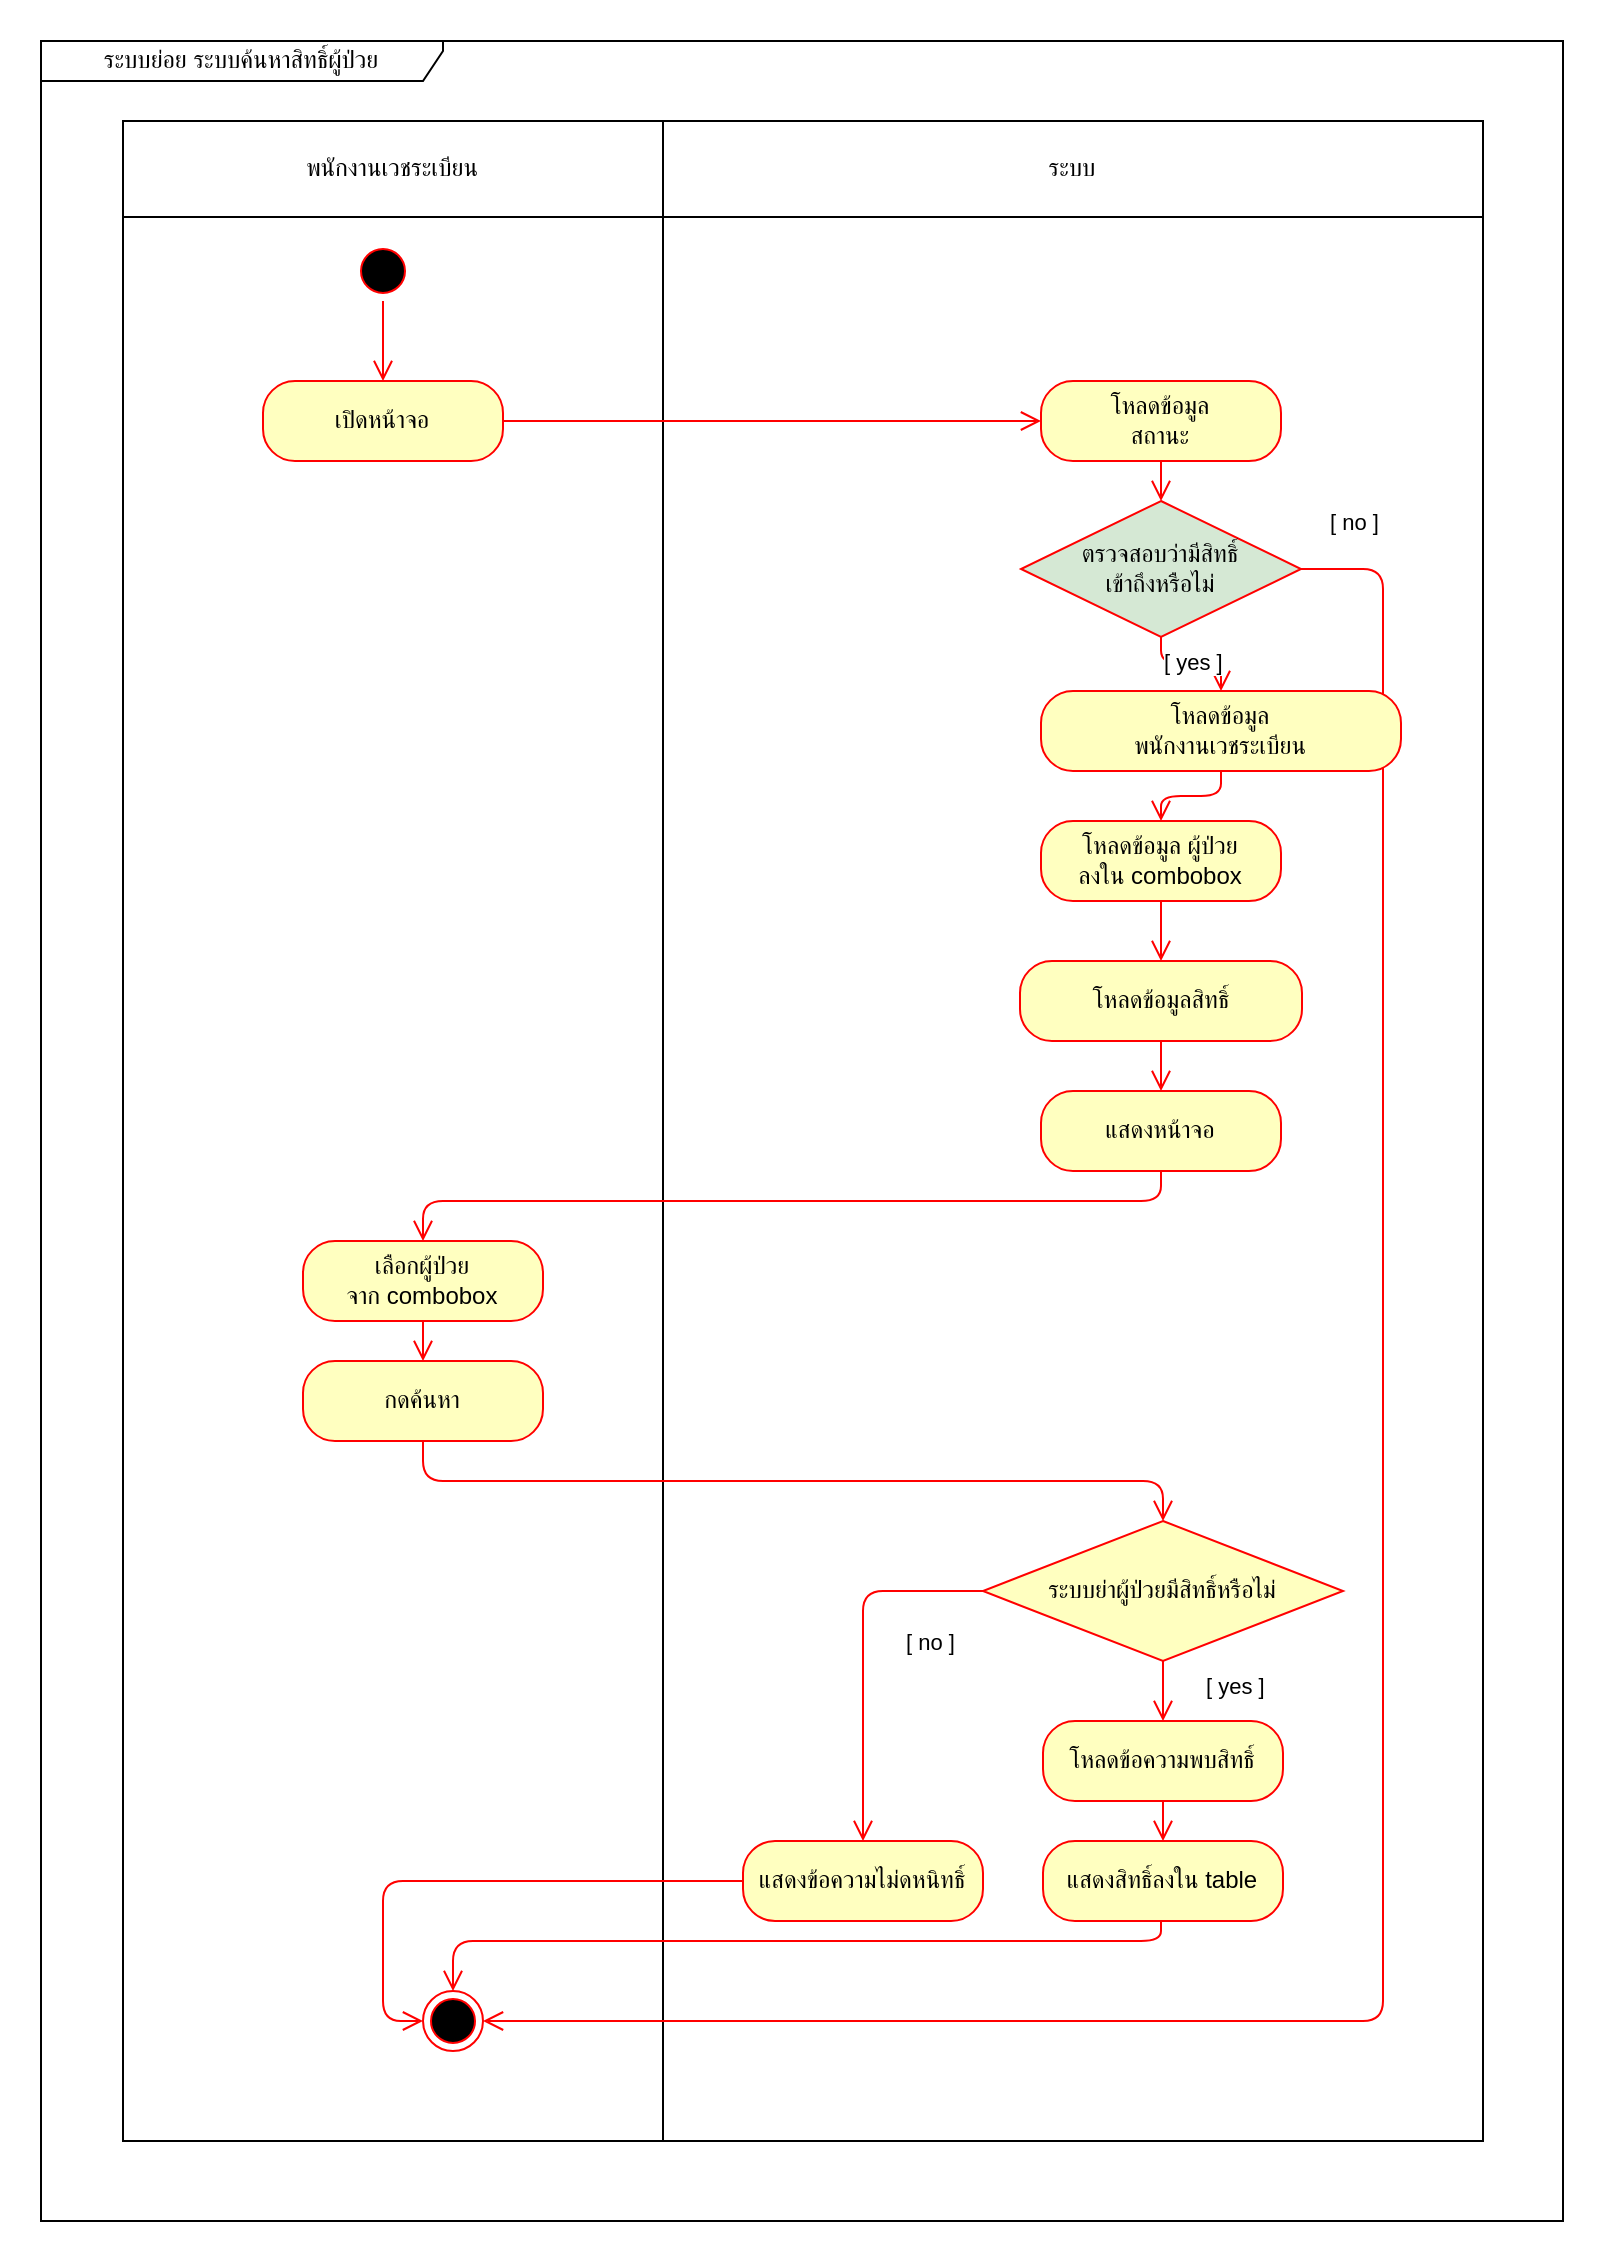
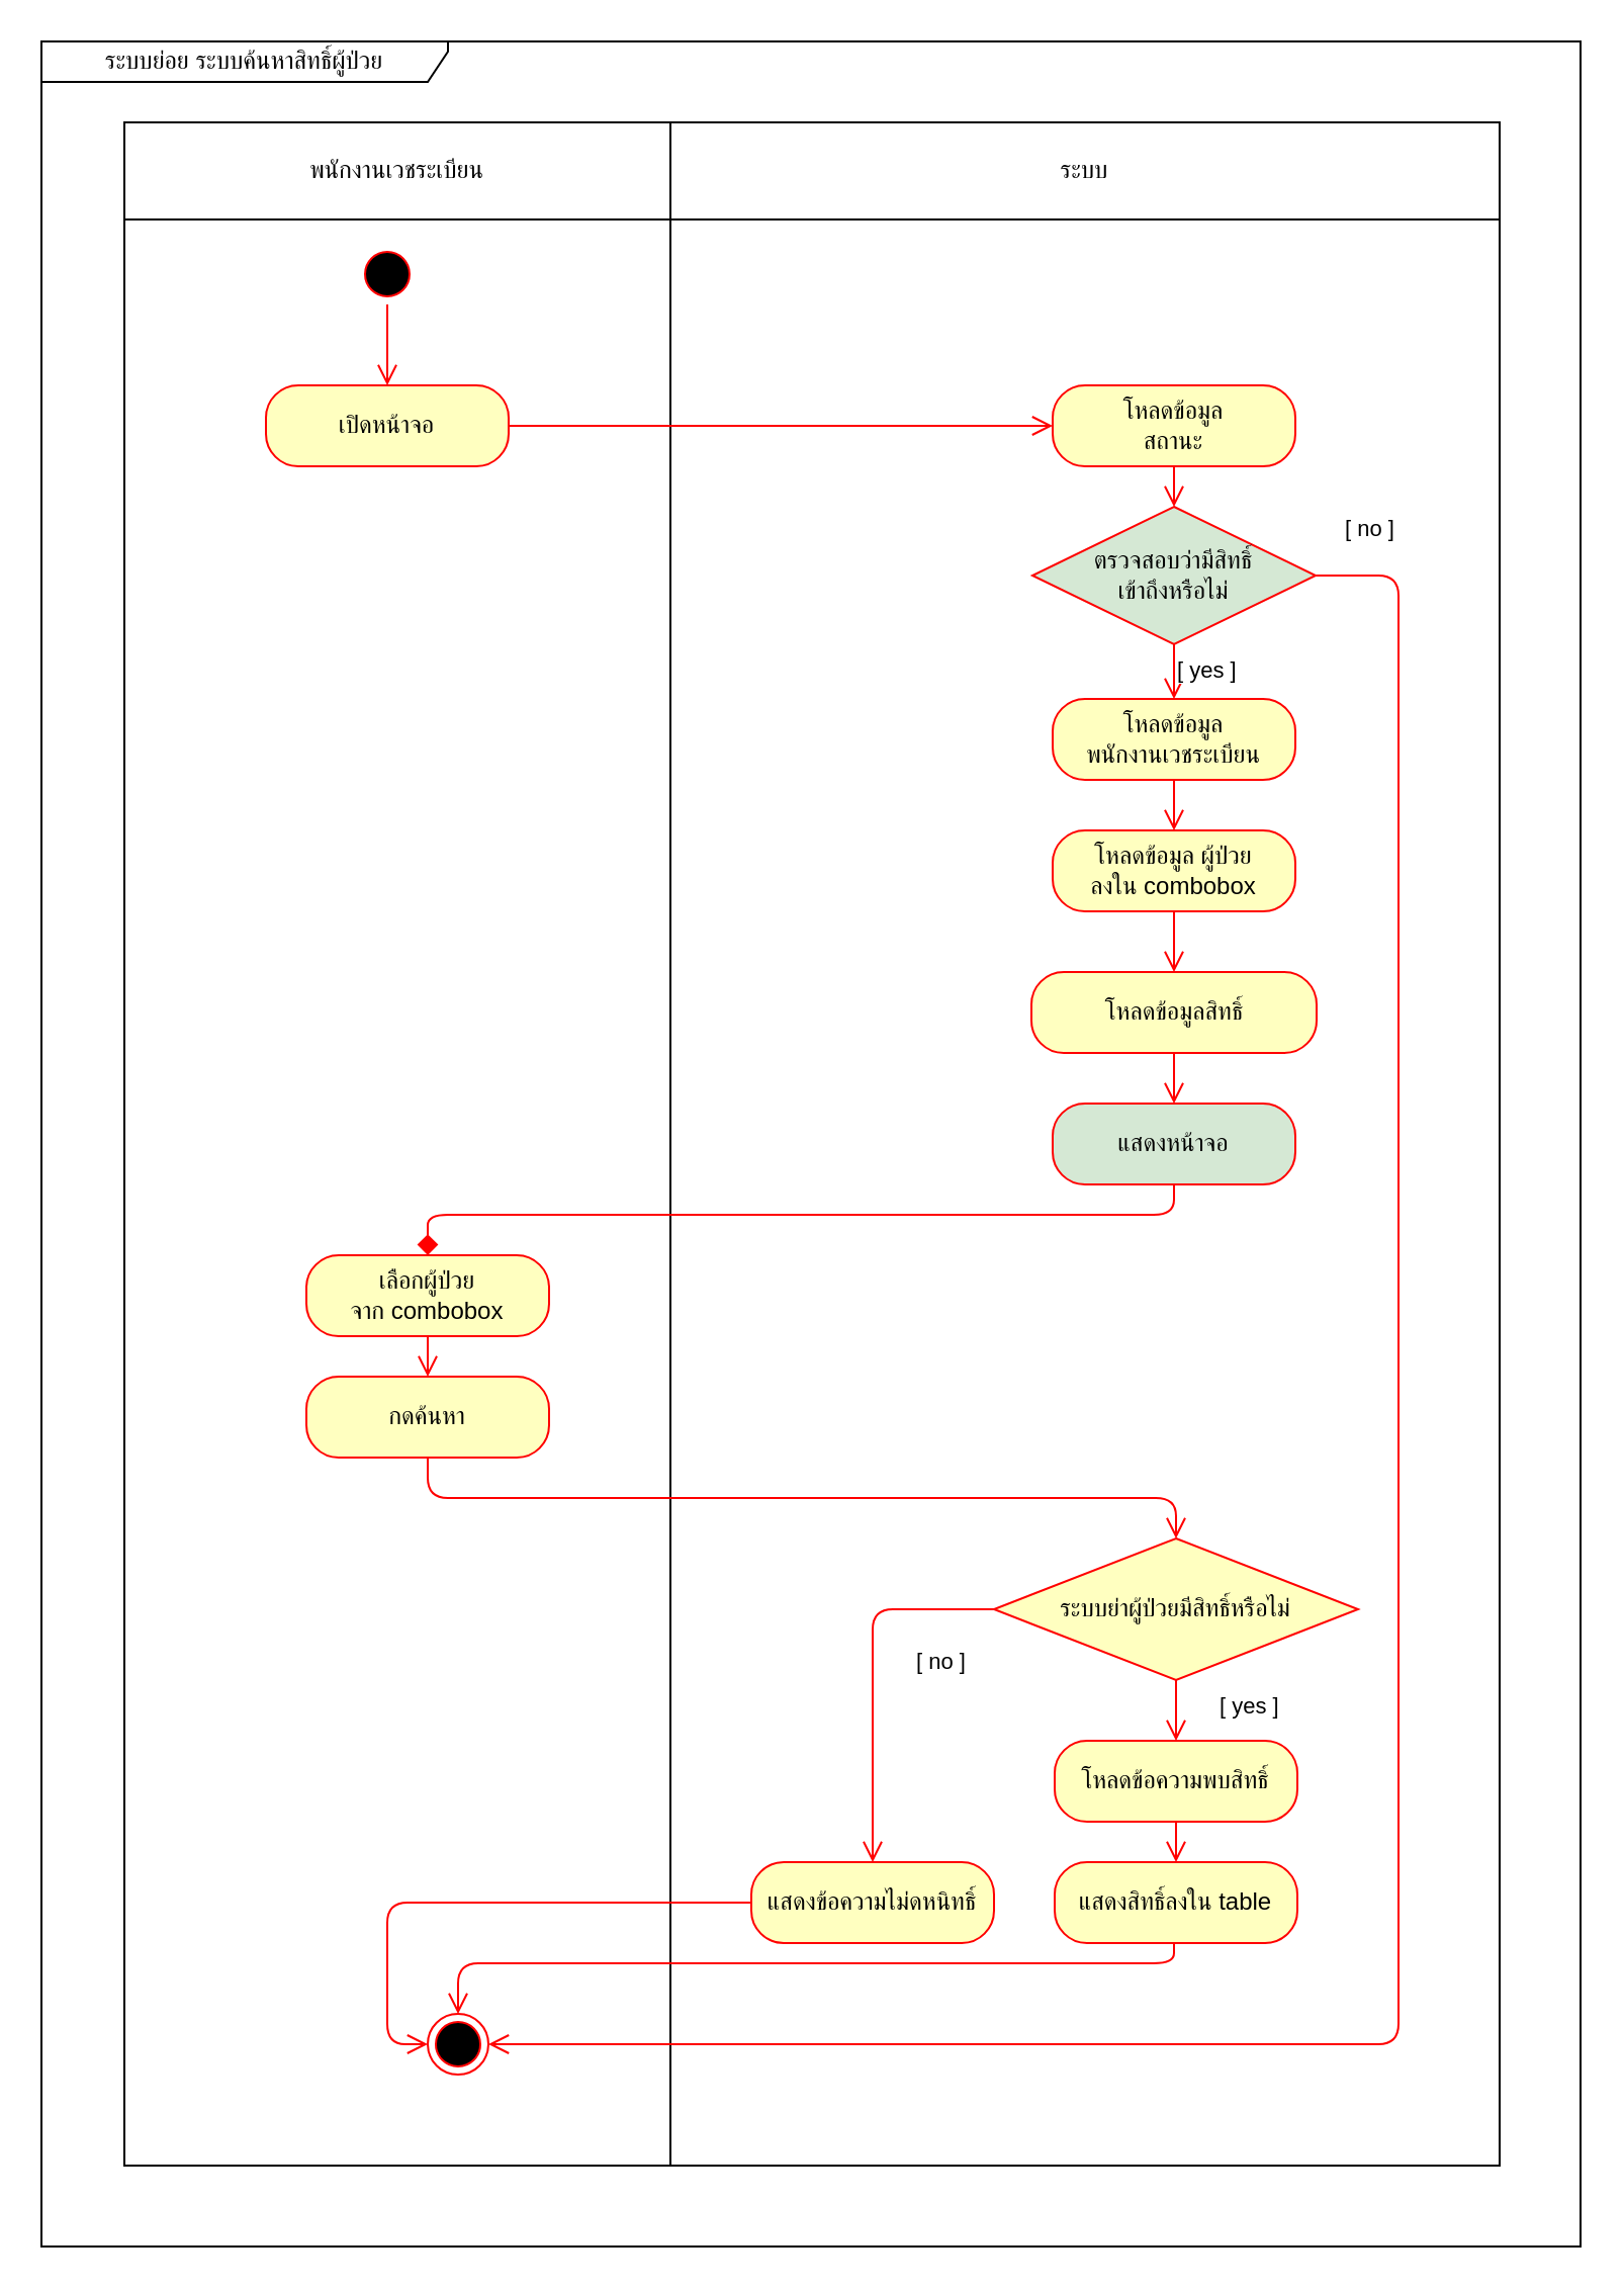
- <mxCell id="27" value="โหลดข้อมูล&lt;br&gt;&lt;span&gt;พนักงานเวชระเบียน&lt;/span&gt;" style="rounded=1;whiteSpace=wrap;html=1;arcSize=40;fontColor=#000000;fillColor=#ffffc0;strokeColor=#ff0000;" parent="1" vertex="1"><mxGeometry x="520" y="345" width="180" height="40" as="geometry" /></mxCell>
+ <mxCell id="27" value="โหลดข้อมูล&lt;br&gt;&lt;span&gt;พนักงานเวชระเบียน&lt;/span&gt;" style="rounded=1;whiteSpace=wrap;html=1;arcSize=40;fontColor=#000000;fillColor=#ffffc0;strokeColor=#ff0000;" parent="1" vertex="1"><mxGeometry x="520" y="345" width="120" height="40" as="geometry" /></mxCell>
- <mxCell id="12" value="แสดงหน้าจอ" style="rounded=1;whiteSpace=wrap;html=1;arcSize=40;fontColor=#000000;fillColor=#ffffc0;strokeColor=#ff0000;" parent="1" vertex="1"><mxGeometry x="520" y="545" width="120" height="40" as="geometry" /></mxCell>
+ <mxCell id="12" value="แสดงหน้าจอ" style="rounded=1;whiteSpace=wrap;html=1;arcSize=40;fontColor=#000000;fillColor=#d5e8d4;strokeColor=#ff0000;" parent="1" vertex="1"><mxGeometry x="520" y="545" width="120" height="40" as="geometry" /></mxCell>
- <mxCell id="29" value="" style="edgeStyle=orthogonalEdgeStyle;html=1;verticalAlign=bottom;endArrow=open;endSize=8;strokeColor=#ff0000;exitX=0.5;exitY=1;exitDx=0;exitDy=0;entryX=0.5;entryY=0;entryDx=0;entryDy=0;" parent="1" source="12" target="17" edge="1"><mxGeometry relative="1" as="geometry"><mxPoint x="211" y="340" as="targetPoint" /><mxPoint x="590" y="712.5" as="sourcePoint" /><Array as="points"><mxPoint x="580" y="600" /><mxPoint x="211" y="600" /></Array></mxGeometry></mxCell>
+ <mxCell id="29" value="" style="edgeStyle=orthogonalEdgeStyle;html=1;verticalAlign=bottom;endArrow=diamond;endSize=8;strokeColor=#ff0000;exitX=0.5;exitY=1;exitDx=0;exitDy=0;entryX=0.5;entryY=0;entryDx=0;entryDy=0;" parent="1" source="12" target="17" edge="1"><mxGeometry relative="1" as="geometry"><mxPoint x="211" y="340" as="targetPoint" /><mxPoint x="590" y="712.5" as="sourcePoint" /><Array as="points"><mxPoint x="580" y="600" /><mxPoint x="211" y="600" /></Array></mxGeometry></mxCell>
